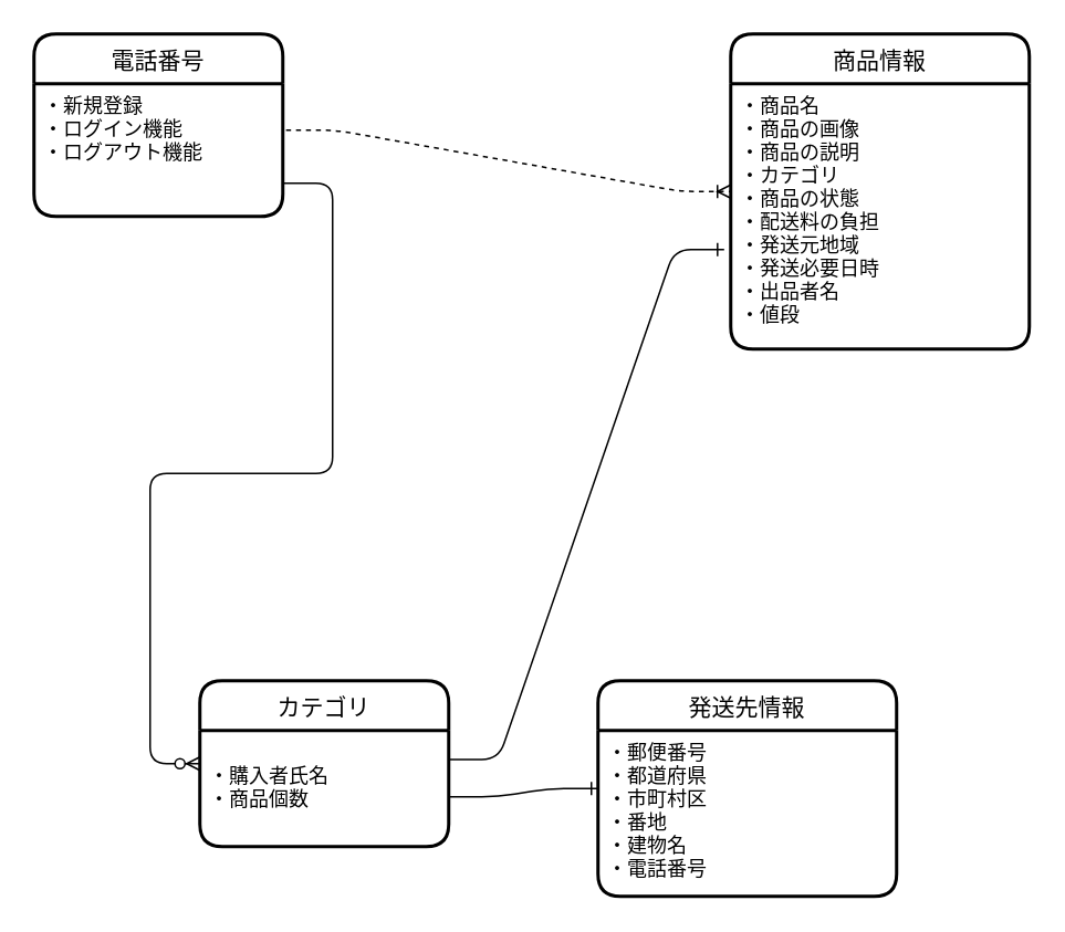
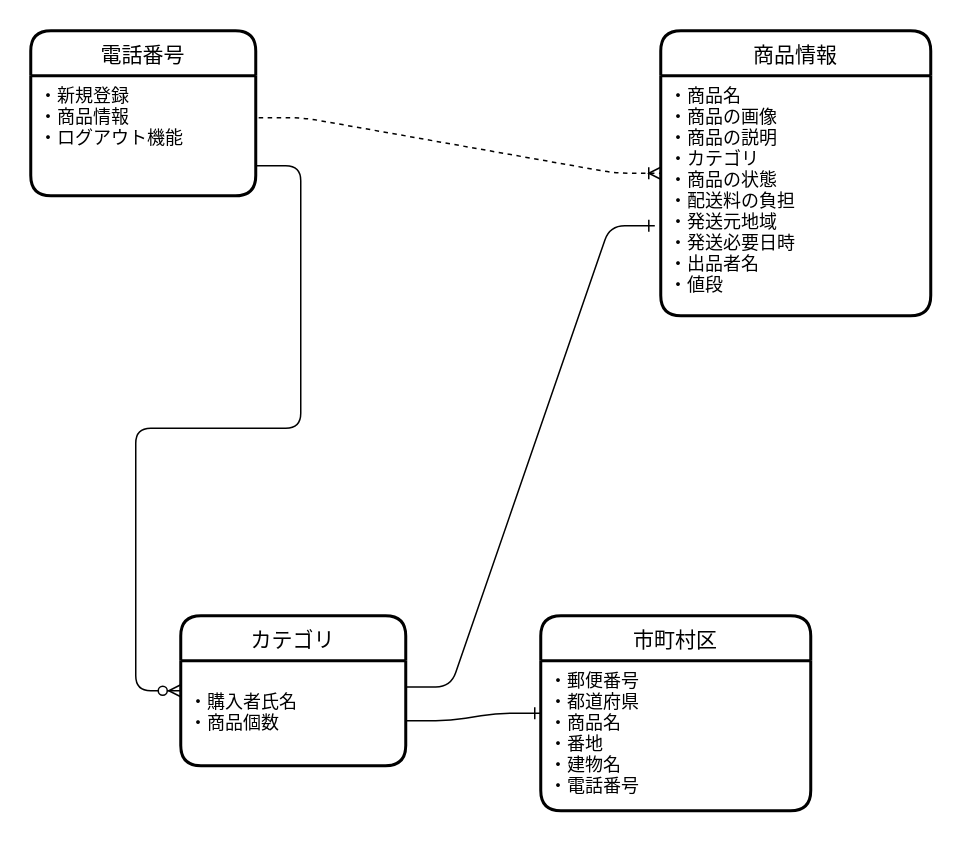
- <mxCell id="3" value="・新規登録&#10;・ログイン機能&#10;・ログアウト機能" style="align=left;strokeColor=none;fillColor=none;spacingLeft=4;fontSize=12;verticalAlign=top;resizable=0;rotatable=0;part=1;" vertex="1" parent="2"><mxGeometry y="30" width="150" height="80" as="geometry" /></mxCell>
+ <mxCell id="3" value="・新規登録&#10;・商品情報&#10;・ログアウト機能" style="align=left;strokeColor=none;fillColor=none;spacingLeft=4;fontSize=12;verticalAlign=top;resizable=0;rotatable=0;part=1;" vertex="1" parent="2"><mxGeometry y="30" width="150" height="80" as="geometry" /></mxCell>
- <mxCell id="8" value="発送先情報" style="swimlane;childLayout=stackLayout;horizontal=1;startSize=30;horizontalStack=0;rounded=1;fontSize=14;fontStyle=0;strokeWidth=2;resizeParent=0;resizeLast=1;shadow=0;dashed=0;align=center;" vertex="1" parent="1"><mxGeometry x="360" y="410" width="180" height="130" as="geometry" /></mxCell>
+ <mxCell id="8" value="市町村区" style="swimlane;childLayout=stackLayout;horizontal=1;startSize=30;horizontalStack=0;rounded=1;fontSize=14;fontStyle=0;strokeWidth=2;resizeParent=0;resizeLast=1;shadow=0;dashed=0;align=center;" vertex="1" parent="1"><mxGeometry x="360" y="410" width="180" height="130" as="geometry" /></mxCell>
- <mxCell id="9" value="・郵便番号&#10;・都道府県&#10;・市町村区&#10;・番地&#10;・建物名&#10;・電話番号" style="align=left;strokeColor=none;fillColor=none;spacingLeft=4;fontSize=12;verticalAlign=top;resizable=0;rotatable=0;part=1;" vertex="1" parent="8"><mxGeometry y="30" width="180" height="100" as="geometry" /></mxCell>
+ <mxCell id="9" value="・郵便番号&#10;・都道府県&#10;・商品名&#10;・番地&#10;・建物名&#10;・電話番号" style="align=left;strokeColor=none;fillColor=none;spacingLeft=4;fontSize=12;verticalAlign=top;resizable=0;rotatable=0;part=1;" vertex="1" parent="8"><mxGeometry y="30" width="180" height="100" as="geometry" /></mxCell>
